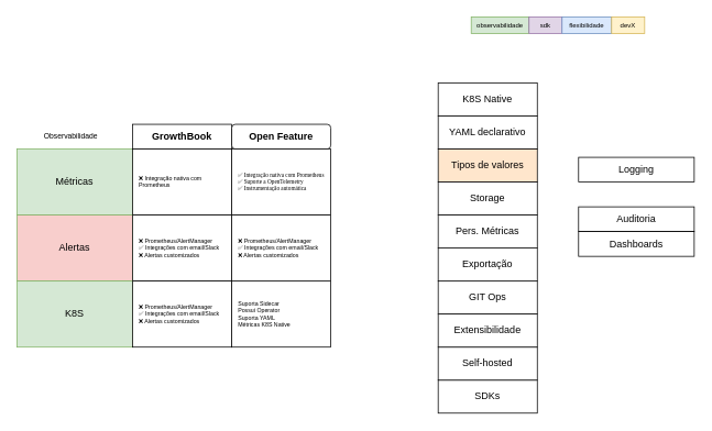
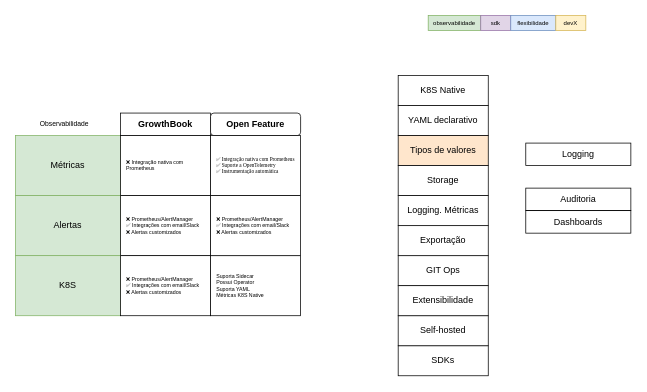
- <mxCell id="10" value="Pers. Métricas" style="whiteSpace=wrap;html=1;rounded=0;" vertex="1" parent="1"><mxGeometry x="530" y="260" width="120" height="40" as="geometry" /></mxCell>
+ <mxCell id="10" value="Logging. Métricas" style="whiteSpace=wrap;html=1;rounded=0;" vertex="1" parent="1"><mxGeometry x="530" y="260" width="120" height="40" as="geometry" /></mxCell>
- <mxCell id="24" value="Alertas" style="whiteSpace=wrap;html=1;fillColor=#f8cecc;strokeColor=#82b366;rounded=0;" vertex="1" parent="1"><mxGeometry x="20" y="260" width="140" height="80" as="geometry" /></mxCell>
+ <mxCell id="24" value="Alertas" style="whiteSpace=wrap;html=1;fillColor=#d5e8d4;strokeColor=#82b366;rounded=0;" vertex="1" parent="1"><mxGeometry x="20" y="260" width="140" height="80" as="geometry" /></mxCell>
